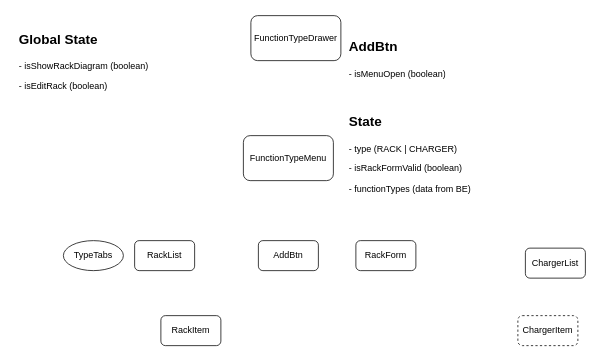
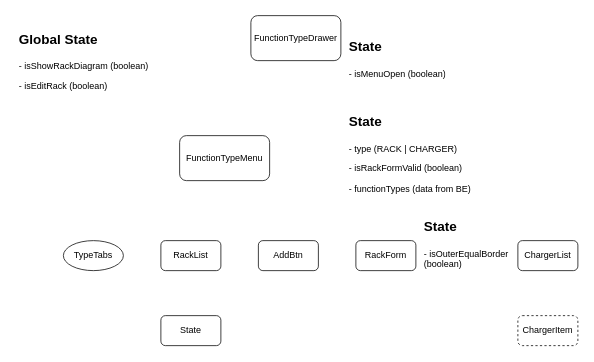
- <mxCell id="11" value="&lt;h1&gt;&lt;font style=&quot;font-size: 18px;&quot;&gt;AddBtn&lt;/font&gt;&lt;/h1&gt;&lt;p&gt;- isMenuOpen (boolean)&lt;/p&gt;" style="text;html=1;strokeColor=none;fillColor=none;spacing=5;spacingTop=-20;whiteSpace=wrap;overflow=hidden;rounded=0;" vertex="1" parent="1"><mxGeometry x="460" y="40" width="160" height="80" as="geometry" /></mxCell>
+ <mxCell id="11" value="&lt;h1&gt;&lt;font style=&quot;font-size: 18px;&quot;&gt;State&lt;/font&gt;&lt;/h1&gt;&lt;p&gt;- isMenuOpen (boolean)&lt;/p&gt;" style="text;html=1;strokeColor=none;fillColor=none;spacing=5;spacingTop=-20;whiteSpace=wrap;overflow=hidden;rounded=0;" vertex="1" parent="1"><mxGeometry x="460" y="40" width="160" height="80" as="geometry" /></mxCell>
- <mxCell id="3" value="FunctionTypeMenu" style="rounded=1;whiteSpace=wrap;html=1;" vertex="1" parent="1"><mxGeometry x="324" y="180" width="120" height="60" as="geometry" /></mxCell>
+ <mxCell id="3" value="FunctionTypeMenu" style="rounded=1;whiteSpace=wrap;html=1;" vertex="1" parent="1"><mxGeometry x="239" y="180" width="120" height="60" as="geometry" /></mxCell>
+ <mxCell id="14" value="&lt;h1&gt;&lt;font style=&quot;font-size: 18px;&quot;&gt;State&lt;/font&gt;&lt;/h1&gt;&lt;p&gt;- isOuterEqualBorder (boolean)&lt;/p&gt;" style="text;html=1;strokeColor=none;fillColor=none;spacing=5;spacingTop=-20;whiteSpace=wrap;overflow=hidden;rounded=0;" vertex="1" parent="1"><mxGeometry x="560" y="280" width="130" height="80" as="geometry" /></mxCell>
- <mxCell id="5" value="RackList" style="rounded=1;whiteSpace=wrap;html=1;" vertex="1" parent="1"><mxGeometry x="179" y="320" width="80" height="40" as="geometry" /></mxCell>
+ <mxCell id="5" value="RackList" style="rounded=1;whiteSpace=wrap;html=1;" vertex="1" parent="1"><mxGeometry x="214" y="320" width="80" height="40" as="geometry" /></mxCell>
- <mxCell id="9" value="ChargerList" style="rounded=1;whiteSpace=wrap;html=1;" vertex="1" parent="1"><mxGeometry x="700" y="330" width="80" height="40" as="geometry" /></mxCell>
+ <mxCell id="9" value="ChargerList" style="rounded=1;whiteSpace=wrap;html=1;" vertex="1" parent="1"><mxGeometry x="690" y="320" width="80" height="40" as="geometry" /></mxCell>
- <mxCell id="6" value="RackItem" style="rounded=1;whiteSpace=wrap;html=1;" vertex="1" parent="1"><mxGeometry x="214" y="420" width="80" height="40" as="geometry" /></mxCell>
+ <mxCell id="6" value="State" style="rounded=1;whiteSpace=wrap;html=1;" vertex="1" parent="1"><mxGeometry x="214" y="420" width="80" height="40" as="geometry" /></mxCell>
